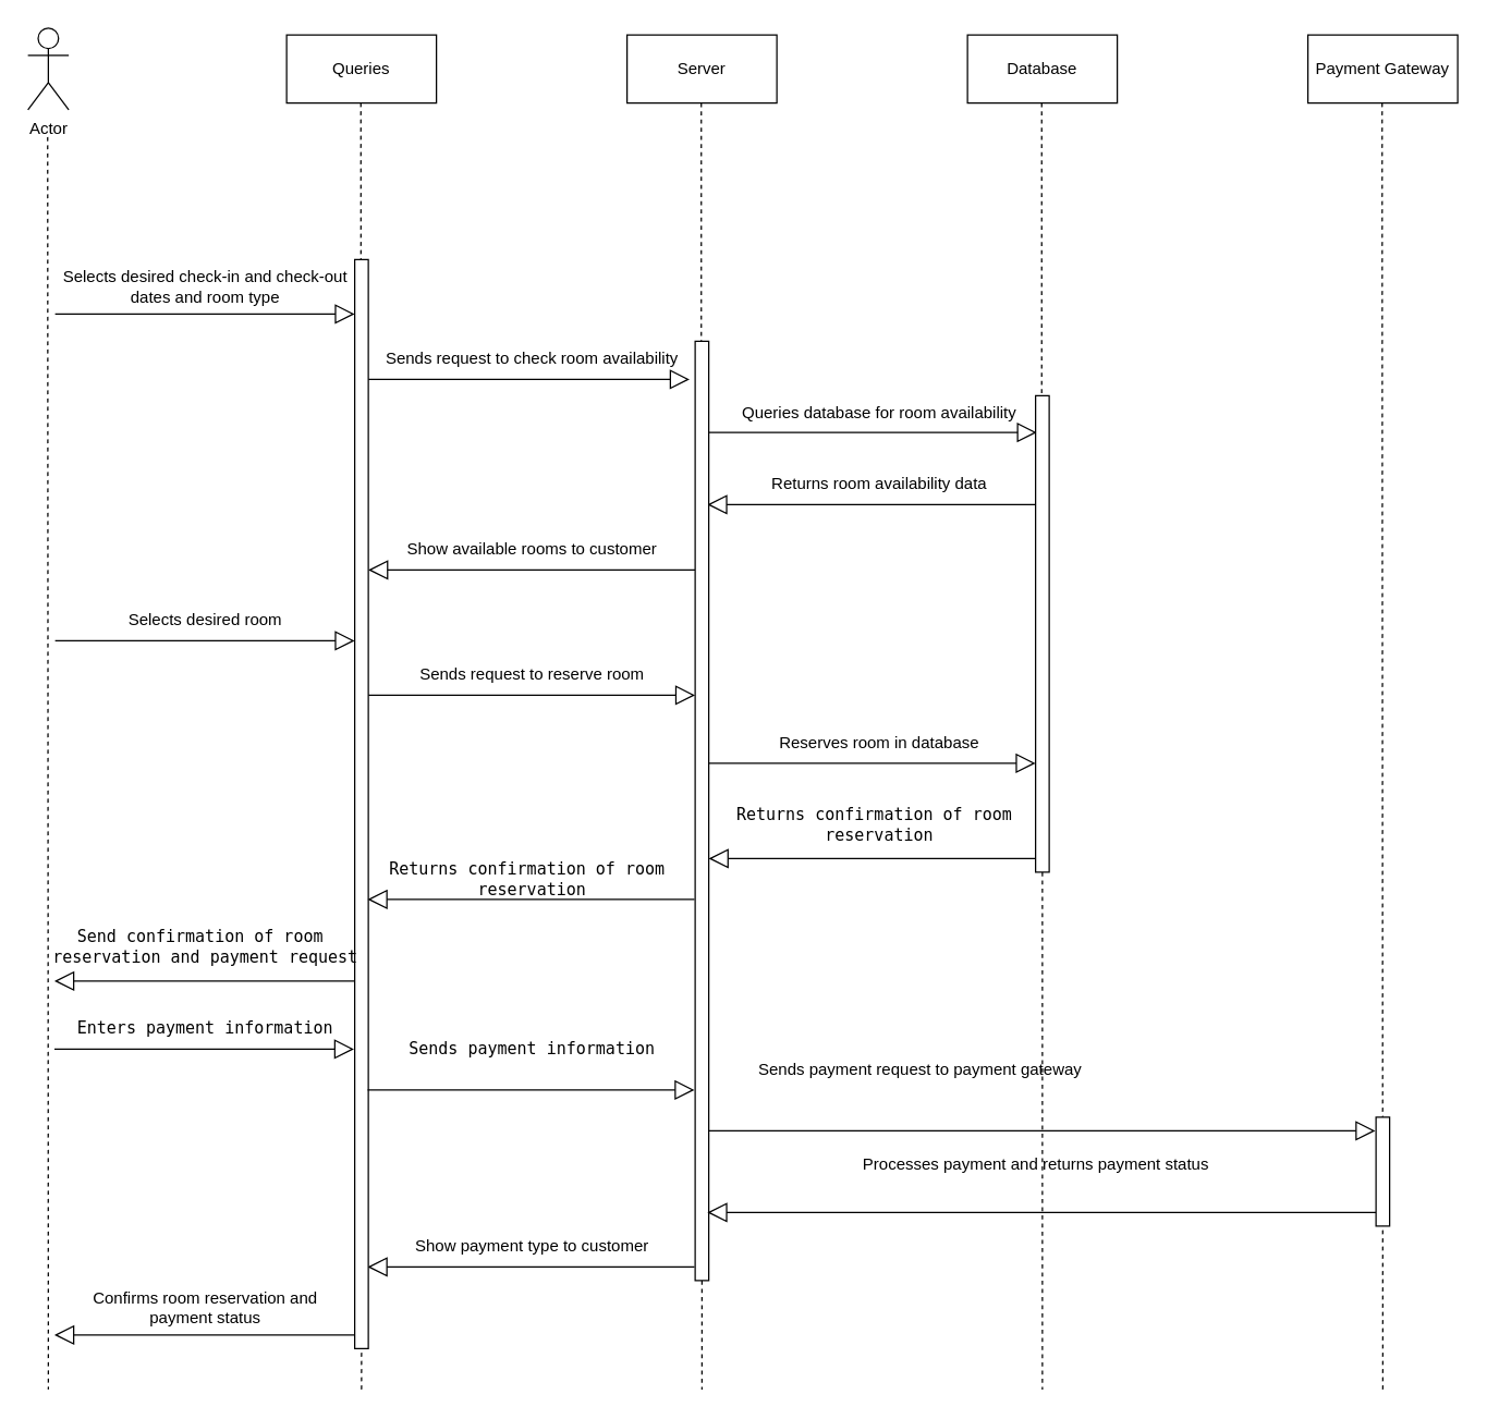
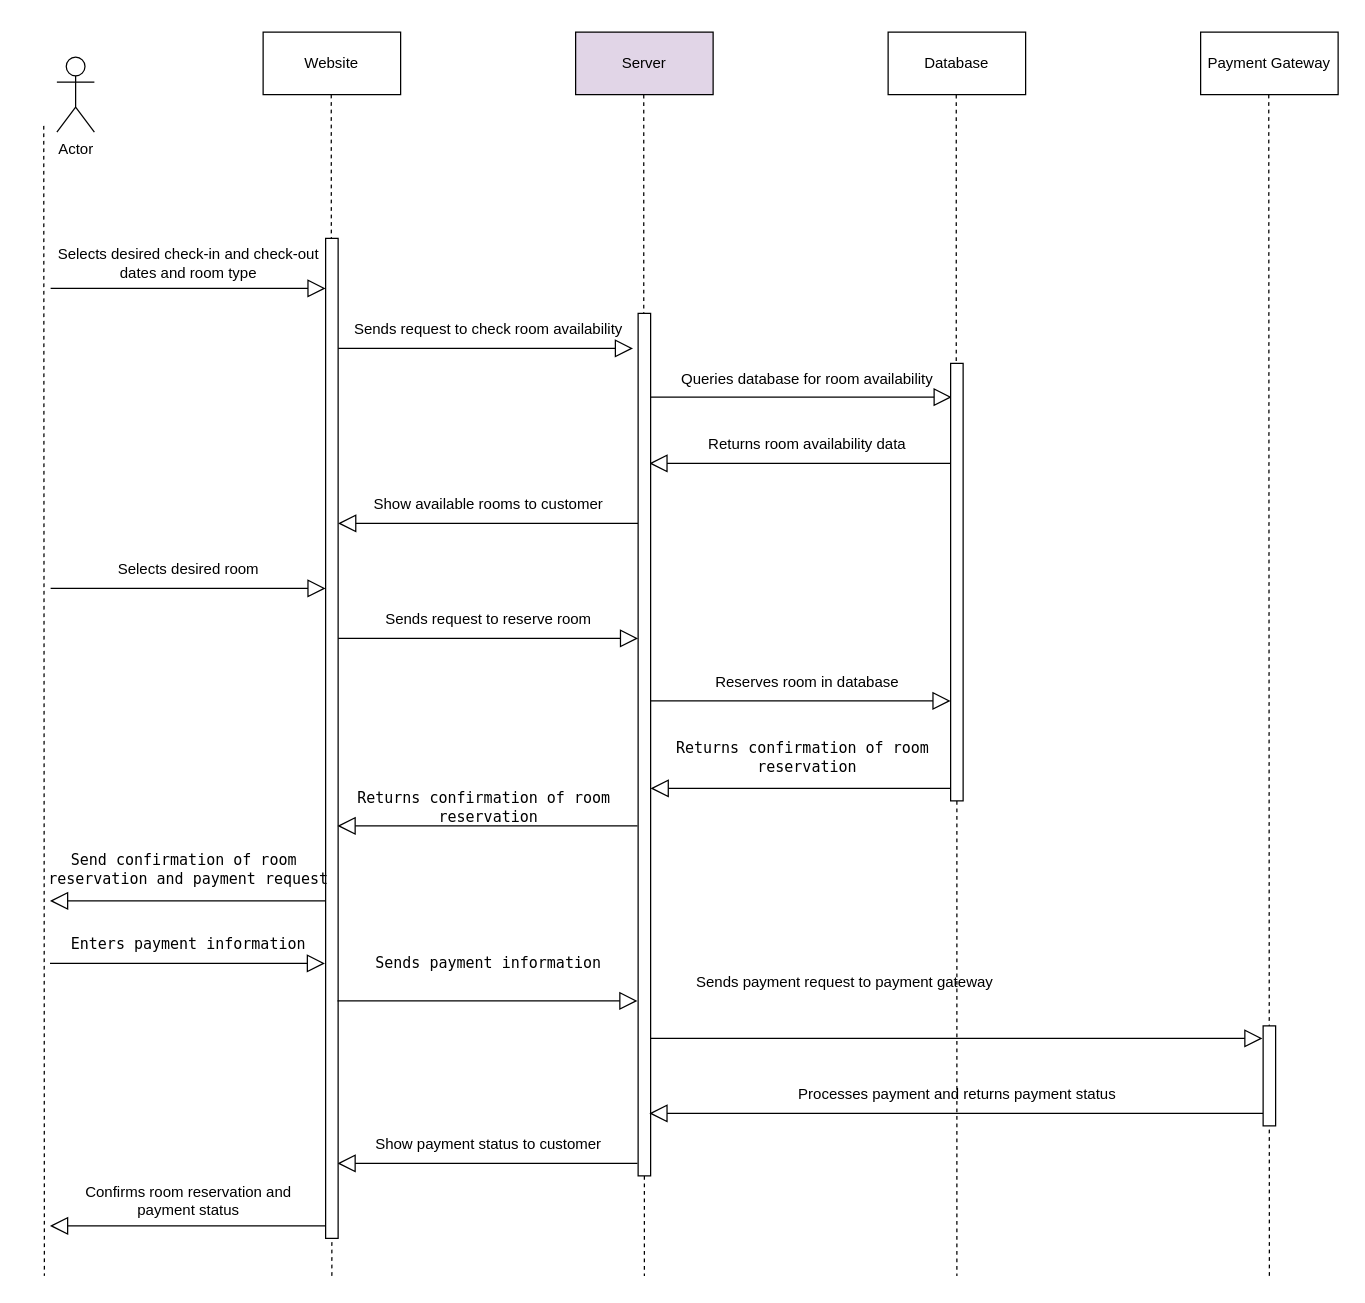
- <mxCell id="3" value="Actor" style="shape=umlActor;verticalLabelPosition=bottom;verticalAlign=top;html=1;outlineConnect=0;" parent="1" vertex="1"><mxGeometry x="20" y="20" width="30" height="60" as="geometry" /></mxCell>
+ <mxCell id="3" value="Actor" style="shape=umlActor;verticalLabelPosition=bottom;verticalAlign=top;html=1;outlineConnect=0;" parent="1" vertex="1"><mxGeometry x="45" y="45" width="30" height="60" as="geometry" /></mxCell>
- <mxCell id="5" value="Queries" style="html=1;whiteSpace=wrap;" parent="1" vertex="1"><mxGeometry x="210" y="25" width="110" height="50" as="geometry" /></mxCell>
+ <mxCell id="5" value="Website" style="html=1;whiteSpace=wrap;" parent="1" vertex="1"><mxGeometry x="210" y="25" width="110" height="50" as="geometry" /></mxCell>
- <mxCell id="4" value="Server" style="html=1;whiteSpace=wrap;" parent="1" vertex="1"><mxGeometry x="460" y="25" width="110" height="50" as="geometry" /></mxCell>
+ <mxCell id="4" value="Server" style="html=1;whiteSpace=wrap;fillColor=#e1d5e7;" parent="1" vertex="1"><mxGeometry x="460" y="25" width="110" height="50" as="geometry" /></mxCell>
- <mxCell id="40" value="&lt;div&gt;Processes payment and returns payment status&lt;/div&gt;" style="text;html=1;align=center;verticalAlign=middle;resizable=0;points=[];autosize=1;strokeColor=none;fillColor=none;" parent="1" vertex="1"><mxGeometry x="614.5" y="840" width="290" height="30" as="geometry" /></mxCell>
+ <mxCell id="40" value="&lt;div&gt;Processes payment and returns payment status&lt;/div&gt;" style="text;html=1;align=center;verticalAlign=middle;resizable=0;points=[];autosize=1;strokeColor=none;fillColor=none;" parent="1" vertex="1"><mxGeometry x="619.5" y="860" width="290" height="30" as="geometry" /></mxCell>
- <mxCell id="21" value="Show payment type to customer" style="text;html=1;align=center;verticalAlign=middle;resizable=0;points=[];autosize=1;strokeColor=none;fillColor=none;" parent="1" vertex="1"><mxGeometry x="284.5" y="900" width="210" height="30" as="geometry" /></mxCell>
+ <mxCell id="21" value="Show payment status to customer" style="text;html=1;align=center;verticalAlign=middle;resizable=0;points=[];autosize=1;strokeColor=none;fillColor=none;" parent="1" vertex="1"><mxGeometry x="284.5" y="900" width="210" height="30" as="geometry" /></mxCell>
